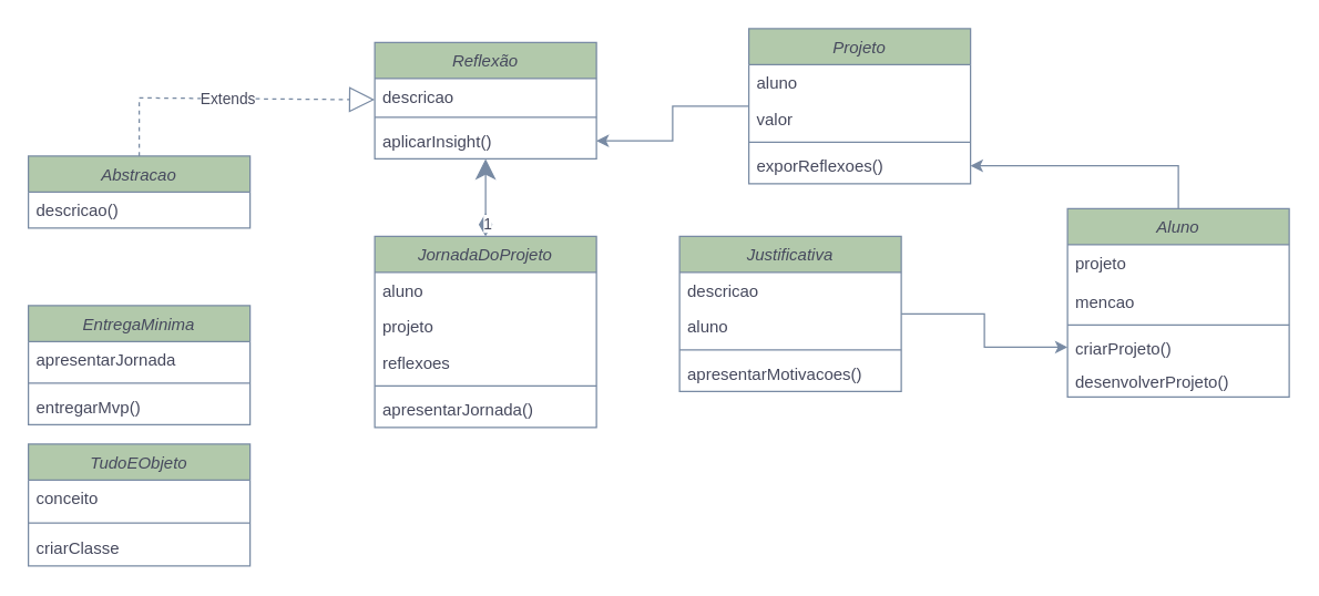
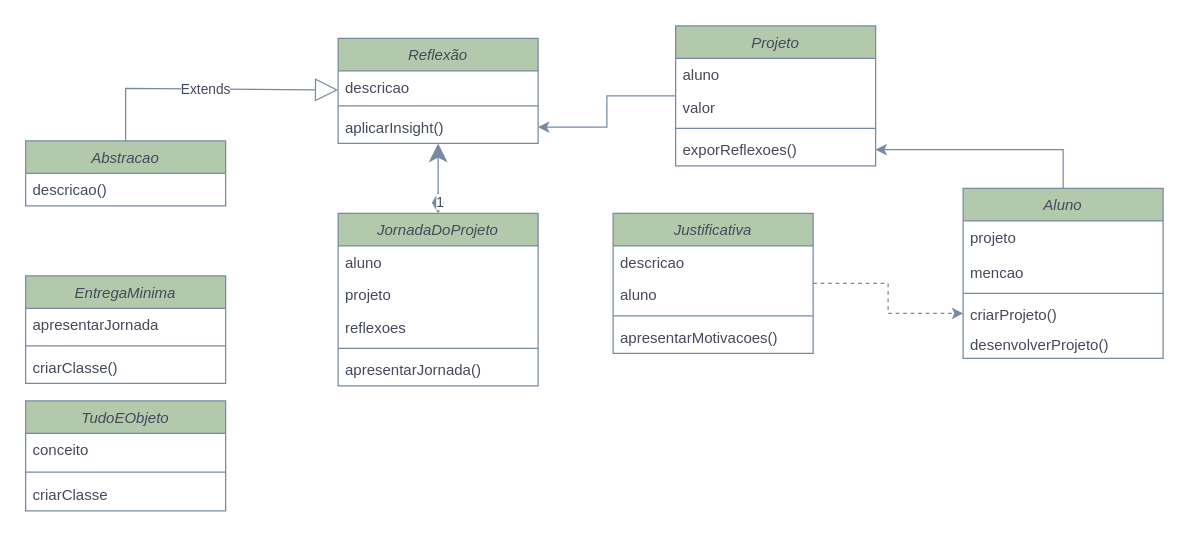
- <mxCell id="41" value="Extends" style="endArrow=block;endSize=16;endFill=0;html=1;rounded=0;strokeColor=#788AA3;fontColor=#46495D;fillColor=#B2C9AB;dashed=1;" edge="1" parent="1" source="31" target="2"><mxGeometry width="160" relative="1" as="geometry"><mxPoint x="340" y="420" as="sourcePoint" /><mxPoint x="500" y="420" as="targetPoint" /><Array as="points"><mxPoint x="100" y="70" /></Array></mxGeometry></mxCell>
+ <mxCell id="41" value="Extends" style="endArrow=block;endSize=16;endFill=0;html=1;rounded=0;strokeColor=#788AA3;fontColor=#46495D;fillColor=#B2C9AB;" edge="1" parent="1" source="31" target="2"><mxGeometry width="160" relative="1" as="geometry"><mxPoint x="340" y="420" as="sourcePoint" /><mxPoint x="500" y="420" as="targetPoint" /><Array as="points"><mxPoint x="100" y="70" /></Array></mxGeometry></mxCell>
- <mxCell id="6" value="" style="edgeStyle=orthogonalEdgeStyle;rounded=0;orthogonalLoop=1;jettySize=auto;html=1;strokeColor=#788AA3;fontColor=#46495D;fillColor=#B2C9AB;" edge="1" parent="1" source="7" target="17"><mxGeometry relative="1" as="geometry" /></mxCell>
+ <mxCell id="6" value="" style="edgeStyle=orthogonalEdgeStyle;rounded=0;orthogonalLoop=1;jettySize=auto;html=1;strokeColor=#788AA3;fontColor=#46495D;fillColor=#B2C9AB;dashed=1;" edge="1" parent="1" source="7" target="17"><mxGeometry relative="1" as="geometry" /></mxCell>
- <mxCell id="36" value="entregarMvp()" style="text;align=left;verticalAlign=top;spacingLeft=4;spacingRight=4;overflow=hidden;rotatable=0;points=[[0,0.5],[1,0.5]];portConstraint=eastwest;labelBackgroundColor=none;fontColor=#46495D;" vertex="1" parent="33"><mxGeometry y="60" width="160" height="26" as="geometry" /></mxCell>
+ <mxCell id="36" value="criarClasse()" style="text;align=left;verticalAlign=top;spacingLeft=4;spacingRight=4;overflow=hidden;rotatable=0;points=[[0,0.5],[1,0.5]];portConstraint=eastwest;labelBackgroundColor=none;fontColor=#46495D;" vertex="1" parent="33"><mxGeometry y="60" width="160" height="26" as="geometry" /></mxCell>
